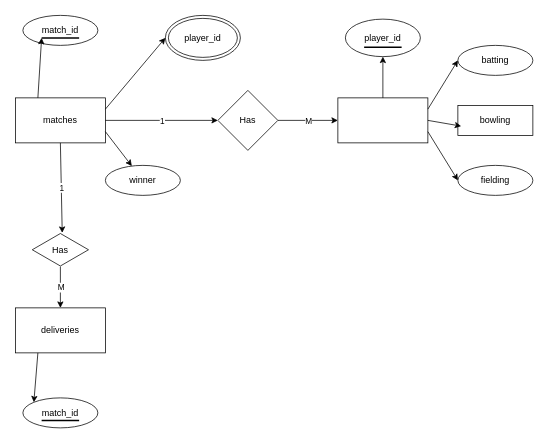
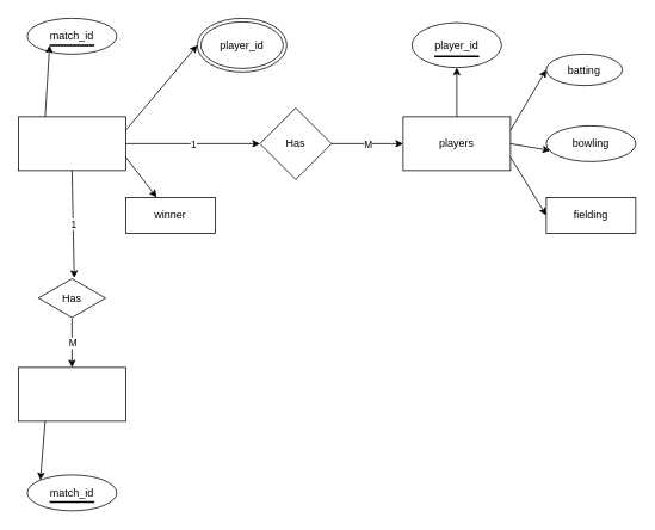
- <mxCell id="36" value="batting" style="ellipse;whiteSpace=wrap;html=1;align=center;newEdgeStyle={&quot;edgeStyle&quot;:&quot;entityRelationEdgeStyle&quot;,&quot;startArrow&quot;:&quot;none&quot;,&quot;endArrow&quot;:&quot;none&quot;,&quot;segment&quot;:10,&quot;curved&quot;:1,&quot;sourcePerimeterSpacing&quot;:0,&quot;targetPerimeterSpacing&quot;:0};treeFolding=1;treeMoving=1;" vertex="1" parent="1"><mxGeometry x="610" y="60" width="100" height="40" as="geometry" /></mxCell>
+ <mxCell id="36" value="batting" style="ellipse;whiteSpace=wrap;html=1;align=center;newEdgeStyle={&quot;edgeStyle&quot;:&quot;entityRelationEdgeStyle&quot;,&quot;startArrow&quot;:&quot;none&quot;,&quot;endArrow&quot;:&quot;none&quot;,&quot;segment&quot;:10,&quot;curved&quot;:1,&quot;sourcePerimeterSpacing&quot;:0,&quot;targetPerimeterSpacing&quot;:0};treeFolding=1;treeMoving=1;" vertex="1" parent="1"><mxGeometry x="610" y="60" width="85" height="35" as="geometry" /></mxCell>
- <mxCell id="7" value="matches" style="text;html=1;strokeColor=none;fillColor=none;align=center;verticalAlign=middle;whiteSpace=wrap;rounded=0;" parent="5" vertex="1"><mxGeometry x="30" y="15" width="60" height="30" as="geometry" /></mxCell>
+ <mxCell id="31" value="players" style="text;html=1;strokeColor=none;fillColor=none;align=center;verticalAlign=middle;whiteSpace=wrap;rounded=0;" vertex="1" parent="29"><mxGeometry x="30" y="15" width="60" height="30" as="geometry" /></mxCell>
- <mxCell id="37" value="bowling" style="whiteSpace=wrap;html=1;align=center;newEdgeStyle={&quot;edgeStyle&quot;:&quot;entityRelationEdgeStyle&quot;,&quot;startArrow&quot;:&quot;none&quot;,&quot;endArrow&quot;:&quot;none&quot;,&quot;segment&quot;:10,&quot;curved&quot;:1,&quot;sourcePerimeterSpacing&quot;:0,&quot;targetPerimeterSpacing&quot;:0};treeFolding=1;treeMoving=1;rounded=0;" vertex="1" parent="1"><mxGeometry x="610" y="140" width="100" height="40" as="geometry" /></mxCell>
+ <mxCell id="37" value="bowling" style="ellipse;whiteSpace=wrap;html=1;align=center;newEdgeStyle={&quot;edgeStyle&quot;:&quot;entityRelationEdgeStyle&quot;,&quot;startArrow&quot;:&quot;none&quot;,&quot;endArrow&quot;:&quot;none&quot;,&quot;segment&quot;:10,&quot;curved&quot;:1,&quot;sourcePerimeterSpacing&quot;:0,&quot;targetPerimeterSpacing&quot;:0};treeFolding=1;treeMoving=1;" vertex="1" parent="1"><mxGeometry x="610" y="140" width="100" height="40" as="geometry" /></mxCell>
- <mxCell id="27" value="winner" style="ellipse;whiteSpace=wrap;html=1;align=center;newEdgeStyle={&quot;edgeStyle&quot;:&quot;entityRelationEdgeStyle&quot;,&quot;startArrow&quot;:&quot;none&quot;,&quot;endArrow&quot;:&quot;none&quot;,&quot;segment&quot;:10,&quot;curved&quot;:1,&quot;sourcePerimeterSpacing&quot;:0,&quot;targetPerimeterSpacing&quot;:0};treeFolding=1;treeMoving=1;" vertex="1" parent="1"><mxGeometry x="140" y="220" width="100" height="40" as="geometry" /></mxCell>
+ <mxCell id="27" value="winner" style="whiteSpace=wrap;html=1;align=center;newEdgeStyle={&quot;edgeStyle&quot;:&quot;entityRelationEdgeStyle&quot;,&quot;startArrow&quot;:&quot;none&quot;,&quot;endArrow&quot;:&quot;none&quot;,&quot;segment&quot;:10,&quot;curved&quot;:1,&quot;sourcePerimeterSpacing&quot;:0,&quot;targetPerimeterSpacing&quot;:0};treeFolding=1;treeMoving=1;rounded=0;" vertex="1" parent="1"><mxGeometry x="140" y="220" width="100" height="40" as="geometry" /></mxCell>
- <mxCell id="38" value="fielding" style="ellipse;whiteSpace=wrap;html=1;align=center;newEdgeStyle={&quot;edgeStyle&quot;:&quot;entityRelationEdgeStyle&quot;,&quot;startArrow&quot;:&quot;none&quot;,&quot;endArrow&quot;:&quot;none&quot;,&quot;segment&quot;:10,&quot;curved&quot;:1,&quot;sourcePerimeterSpacing&quot;:0,&quot;targetPerimeterSpacing&quot;:0};treeFolding=1;treeMoving=1;" vertex="1" parent="1"><mxGeometry x="610" y="220" width="100" height="40" as="geometry" /></mxCell>
+ <mxCell id="38" value="fielding" style="whiteSpace=wrap;html=1;align=center;newEdgeStyle={&quot;edgeStyle&quot;:&quot;entityRelationEdgeStyle&quot;,&quot;startArrow&quot;:&quot;none&quot;,&quot;endArrow&quot;:&quot;none&quot;,&quot;segment&quot;:10,&quot;curved&quot;:1,&quot;sourcePerimeterSpacing&quot;:0,&quot;targetPerimeterSpacing&quot;:0};treeFolding=1;treeMoving=1;rounded=0;" vertex="1" parent="1"><mxGeometry x="610" y="220" width="100" height="40" as="geometry" /></mxCell>
- <mxCell id="4" value="deliveries" style="text;html=1;strokeColor=none;fillColor=none;align=center;verticalAlign=middle;whiteSpace=wrap;rounded=0;" parent="2" vertex="1"><mxGeometry x="30" y="15" width="60" height="30" as="geometry" /></mxCell>
